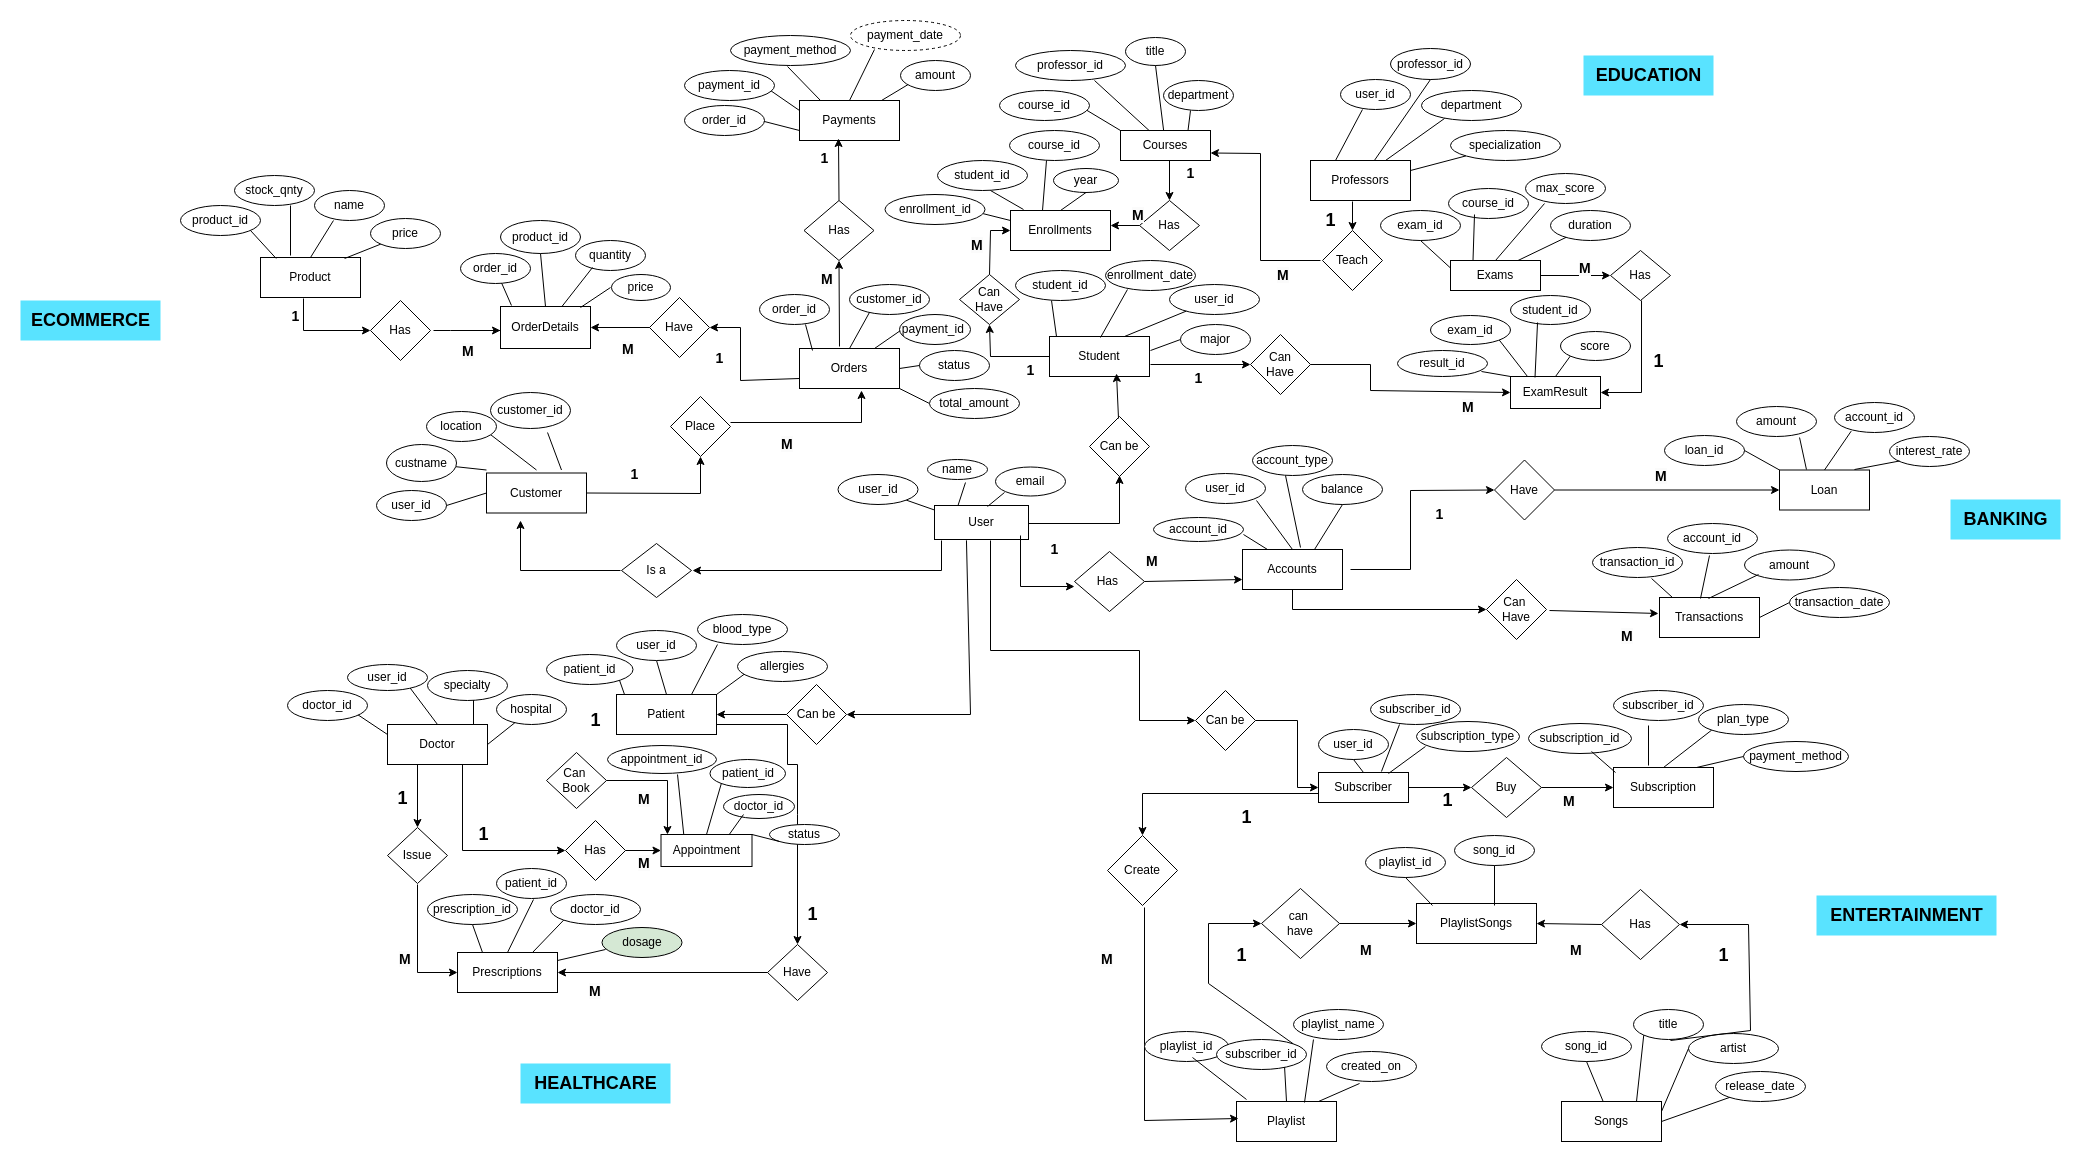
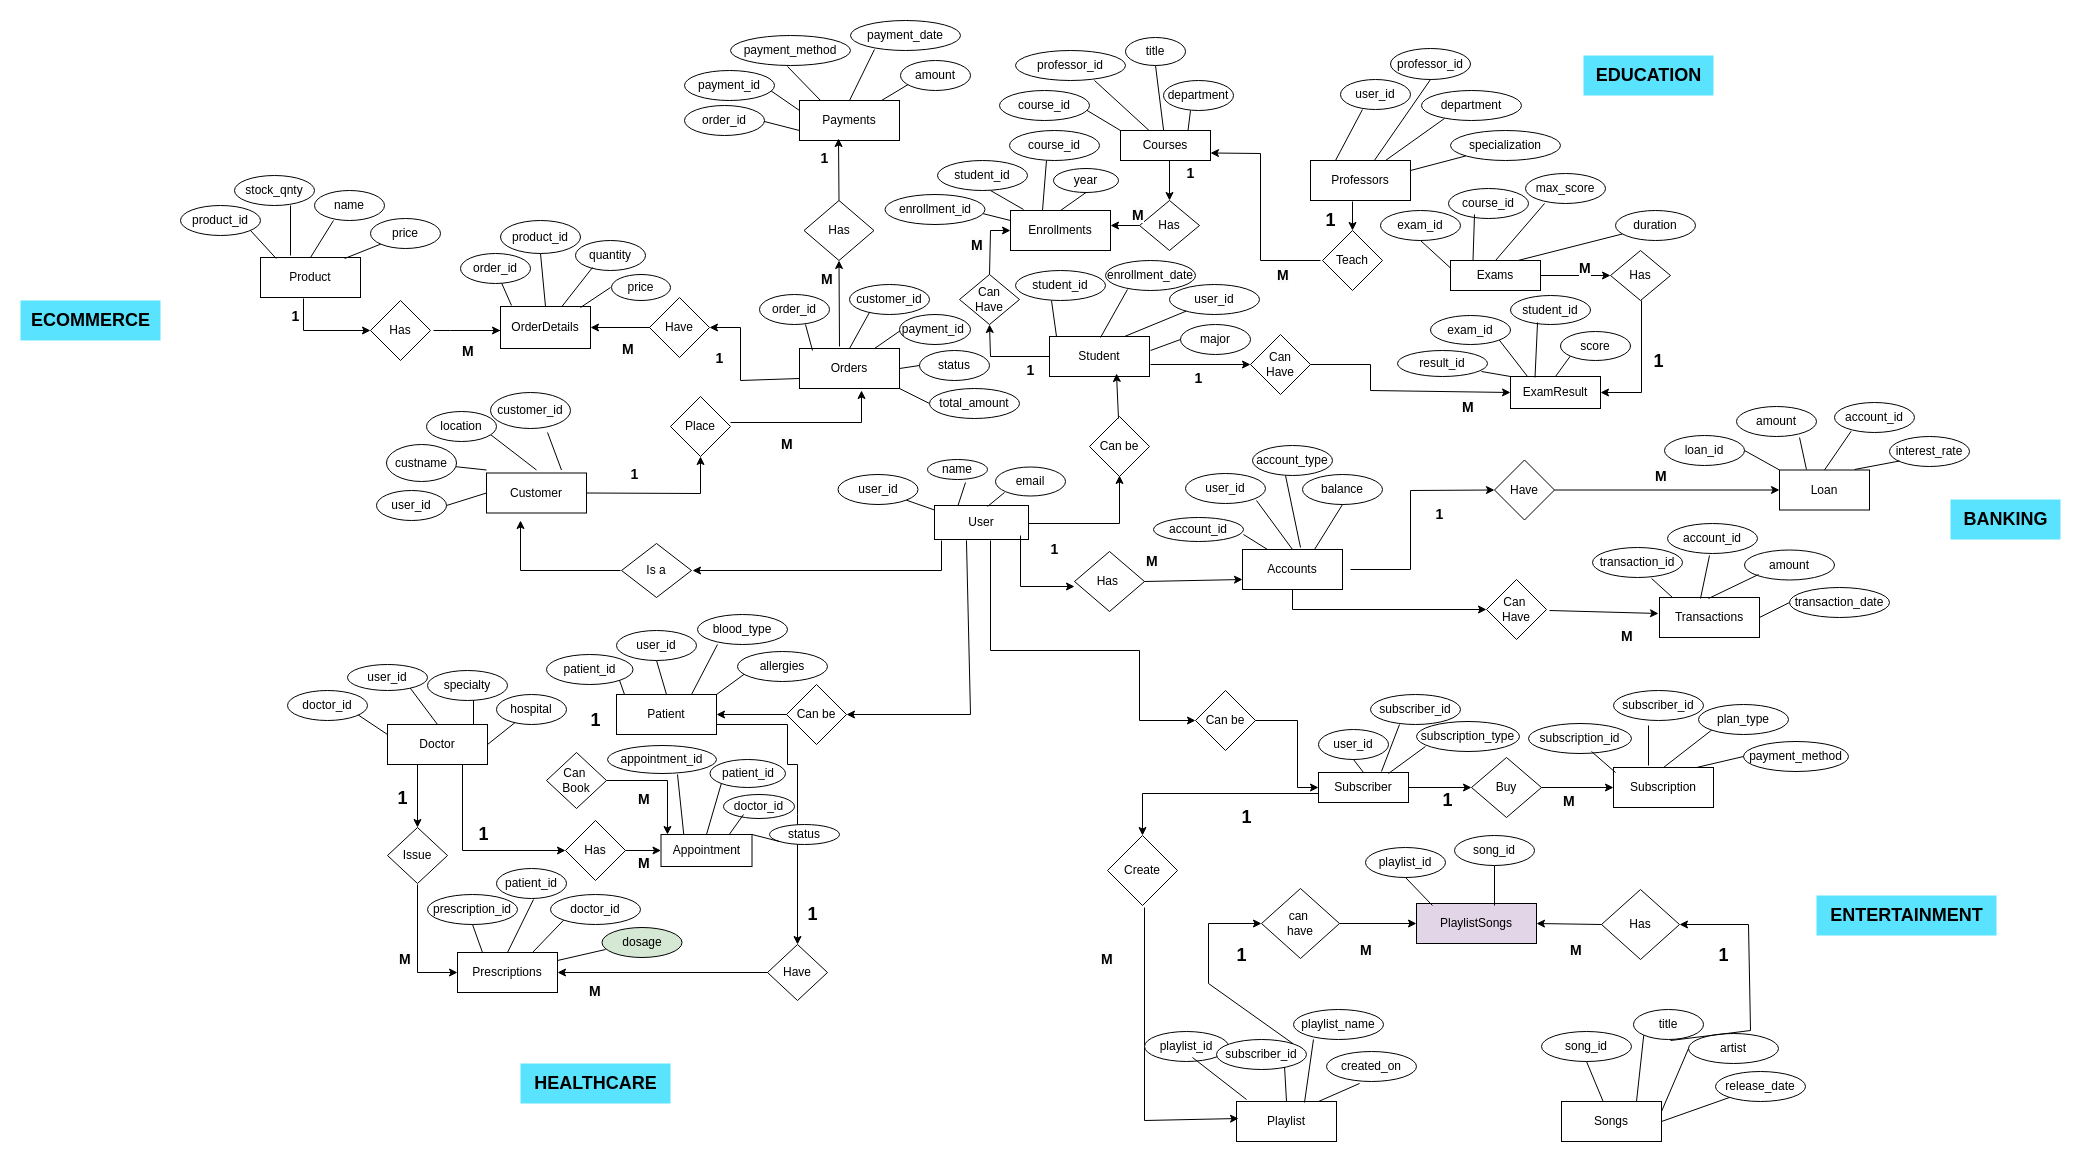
- <mxCell id="125" value="payment_date" style="ellipse;whiteSpace=wrap;html=1;dashed=1;" parent="1" vertex="1"><mxGeometry x="850" y="20" width="110" height="30" as="geometry" /></mxCell>
+ <mxCell id="125" value="payment_date" style="ellipse;whiteSpace=wrap;html=1;" parent="1" vertex="1"><mxGeometry x="850" y="20" width="110" height="30" as="geometry" /></mxCell>
- <mxCell id="174" value="duration" style="ellipse;whiteSpace=wrap;html=1;" parent="1" vertex="1"><mxGeometry x="1550" y="210" width="80" height="30" as="geometry" /></mxCell>
+ <mxCell id="174" value="duration" style="ellipse;whiteSpace=wrap;html=1;" parent="1" vertex="1"><mxGeometry x="1615" y="210" width="80" height="30" as="geometry" /></mxCell>
- <mxCell id="294" value="PlaylistSongs" style="rounded=0;whiteSpace=wrap;html=1;" parent="1" vertex="1"><mxGeometry x="1416" y="903" width="120" height="40" as="geometry" /></mxCell>
+ <mxCell id="294" value="PlaylistSongs" style="rounded=0;whiteSpace=wrap;html=1;fillColor=#e1d5e7;" parent="1" vertex="1"><mxGeometry x="1416" y="903" width="120" height="40" as="geometry" /></mxCell>
